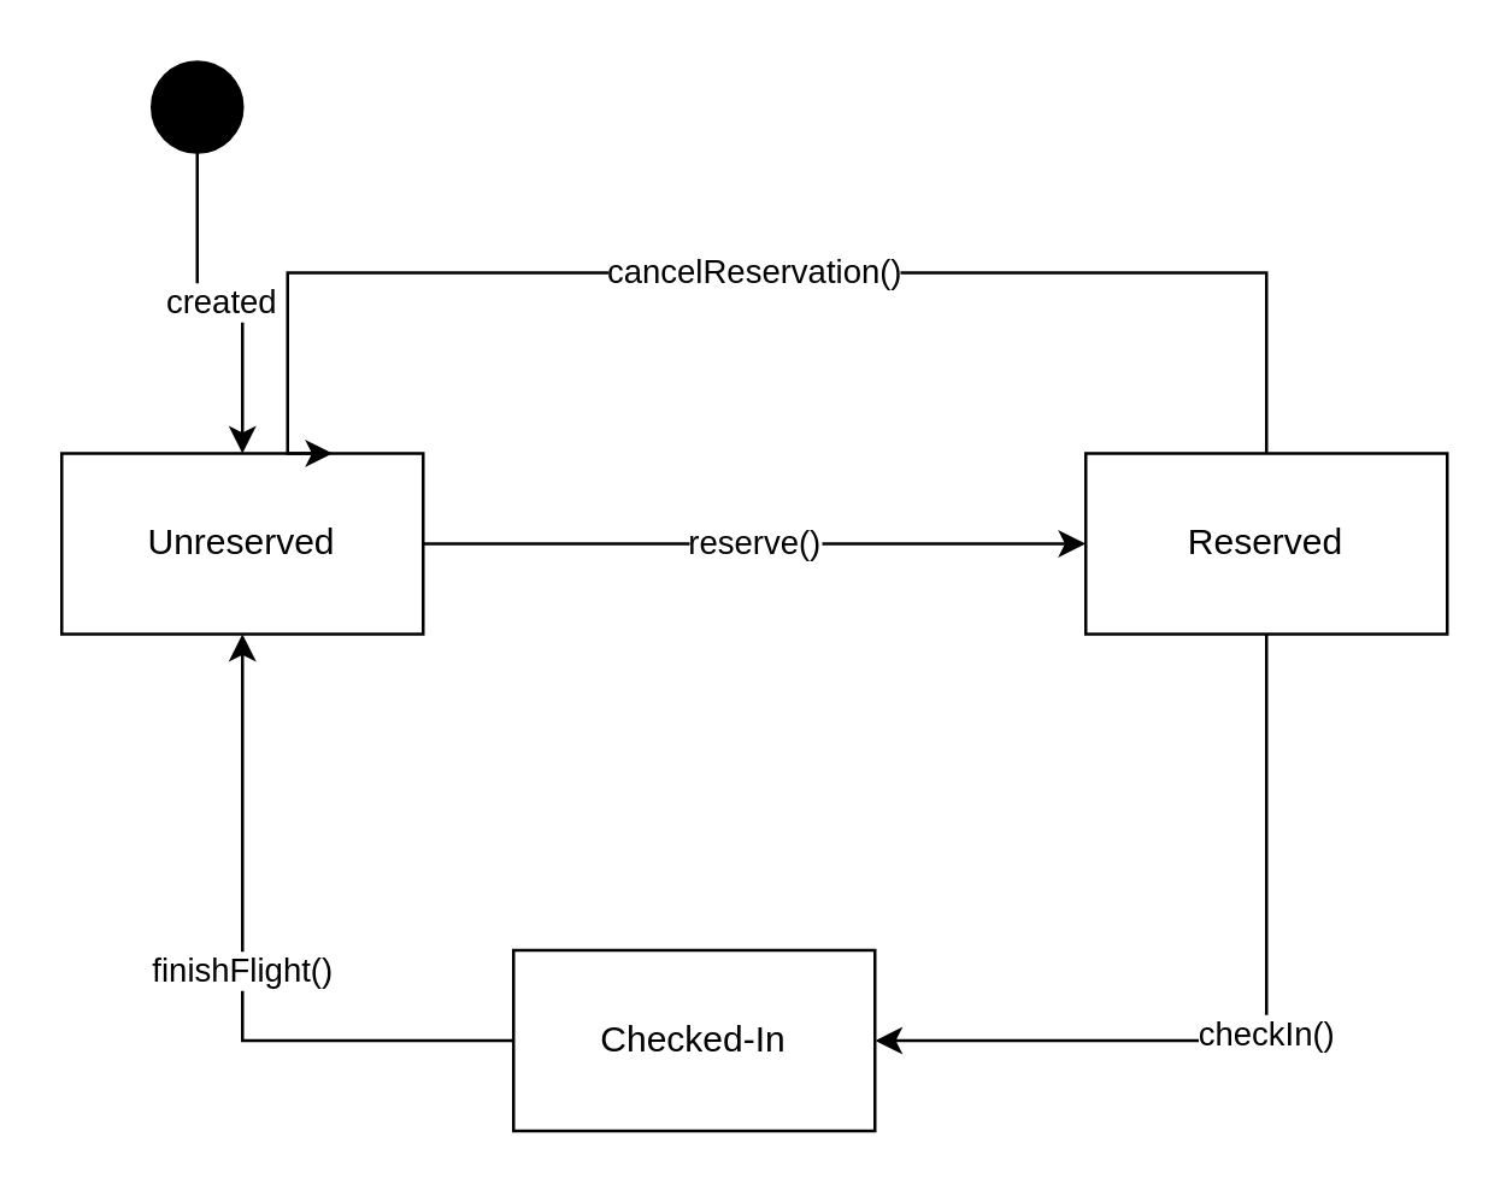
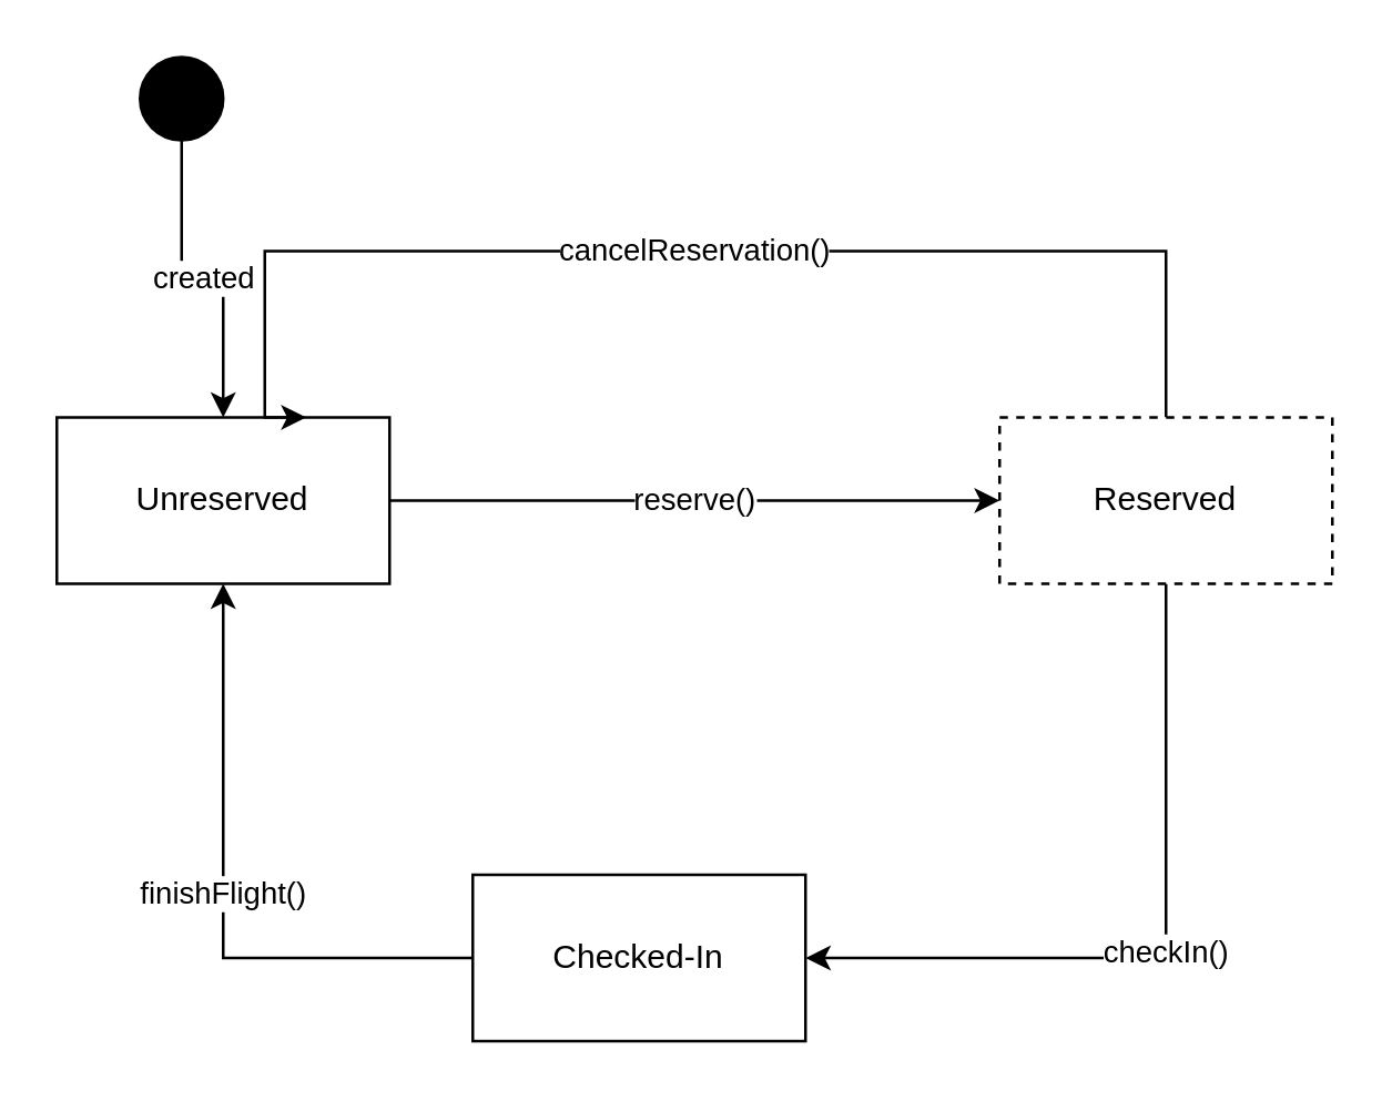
- <mxCell id="8" value="Reserved" style="rounded=0;whiteSpace=wrap;html=1;" vertex="1" parent="1"><mxGeometry x="360" y="150" width="120" height="60" as="geometry" /></mxCell>
+ <mxCell id="8" value="Reserved" style="rounded=0;whiteSpace=wrap;html=1;dashed=1;" vertex="1" parent="1"><mxGeometry x="360" y="150" width="120" height="60" as="geometry" /></mxCell>
